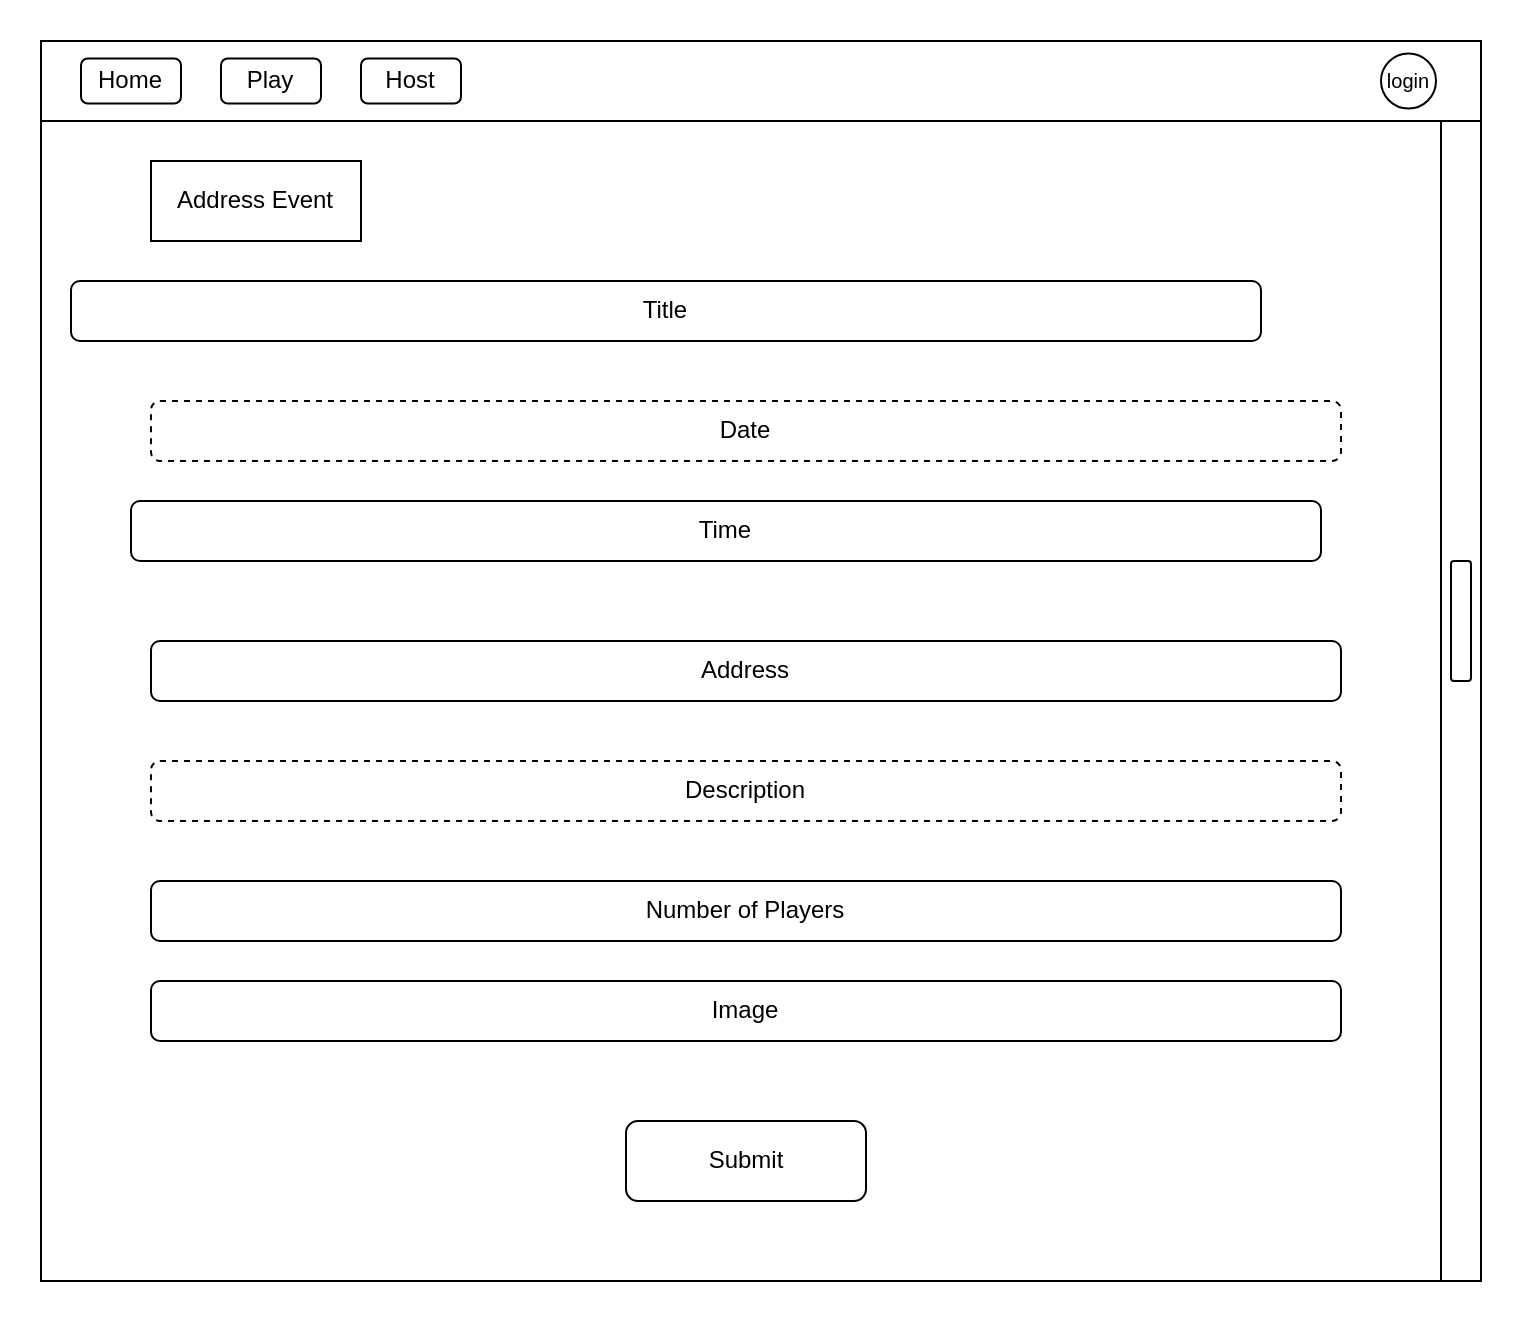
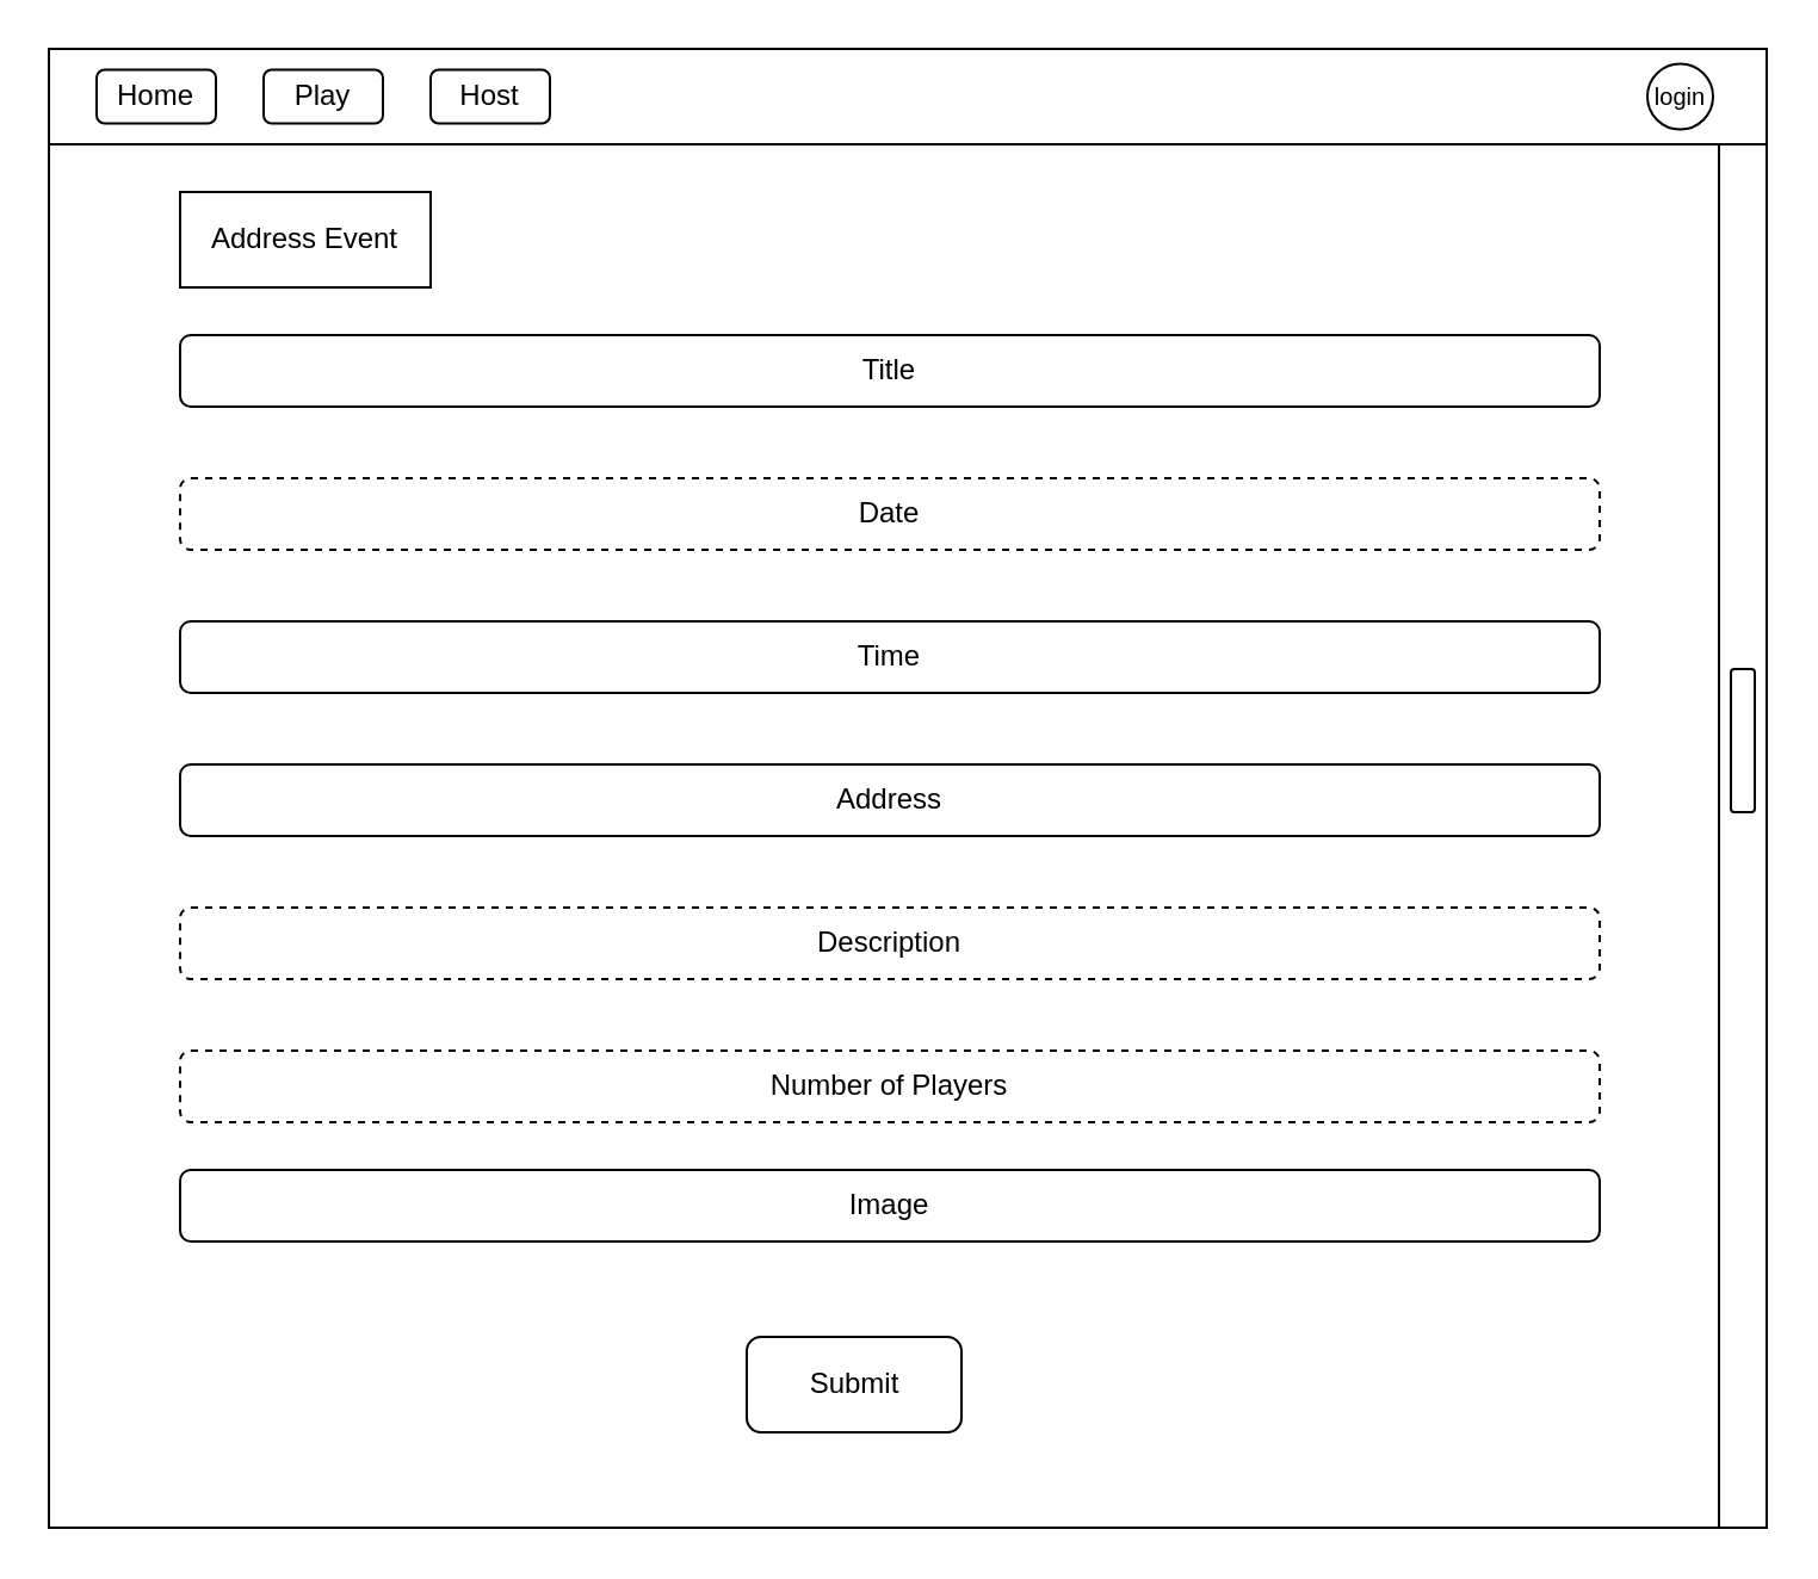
- <mxCell id="11" value="Title" style="rounded=1;whiteSpace=wrap;html=1;" vertex="1" parent="1"><mxGeometry x="35" y="140" width="595" height="30" as="geometry" /></mxCell>
+ <mxCell id="11" value="Title" style="rounded=1;whiteSpace=wrap;html=1;" vertex="1" parent="1"><mxGeometry x="75" y="140" width="595" height="30" as="geometry" /></mxCell>
- <mxCell id="13" value="Time" style="rounded=1;whiteSpace=wrap;html=1;" vertex="1" parent="1"><mxGeometry x="65" y="250" width="595" height="30" as="geometry" /></mxCell>
+ <mxCell id="13" value="Time" style="rounded=1;whiteSpace=wrap;html=1;" vertex="1" parent="1"><mxGeometry x="75" y="260" width="595" height="30" as="geometry" /></mxCell>
- <mxCell id="16" value="Number of Players" style="rounded=1;whiteSpace=wrap;html=1;" vertex="1" parent="1"><mxGeometry x="75" y="440" width="595" height="30" as="geometry" /></mxCell>
+ <mxCell id="16" value="Number of Players" style="rounded=1;whiteSpace=wrap;html=1;dashed=1;" vertex="1" parent="1"><mxGeometry x="75" y="440" width="595" height="30" as="geometry" /></mxCell>
- <mxCell id="18" value="Submit" style="rounded=1;whiteSpace=wrap;html=1;" vertex="1" parent="1"><mxGeometry x="312.5" y="560" width="120" height="40" as="geometry" /></mxCell>
+ <mxCell id="18" value="Submit" style="rounded=1;whiteSpace=wrap;html=1;" vertex="1" parent="1"><mxGeometry x="312.5" y="560" width="90" height="40" as="geometry" /></mxCell>
